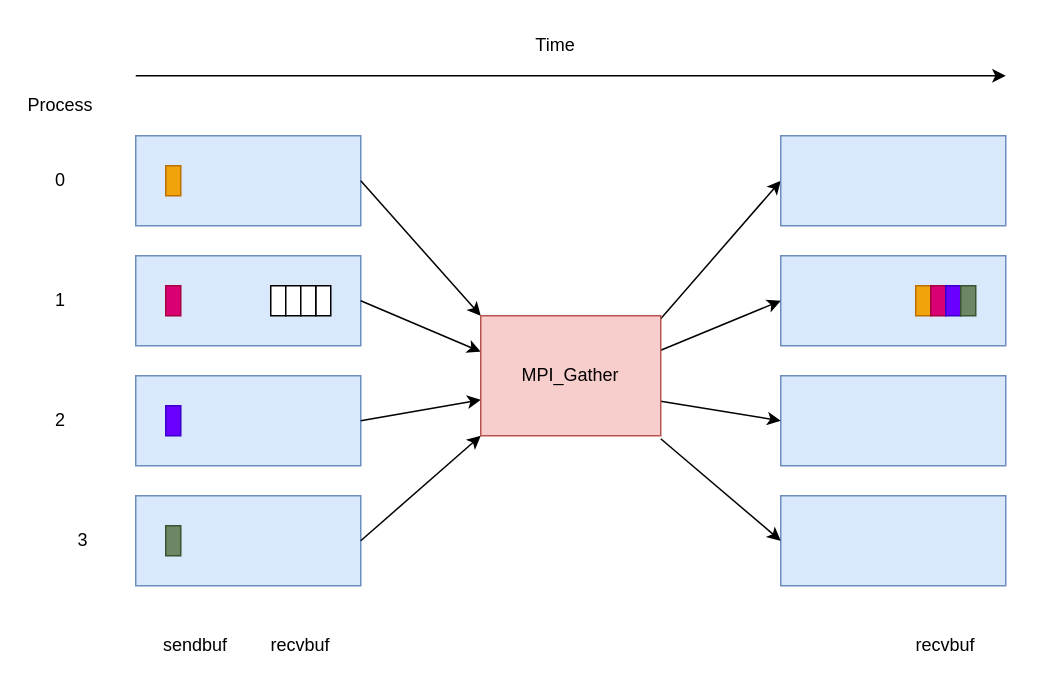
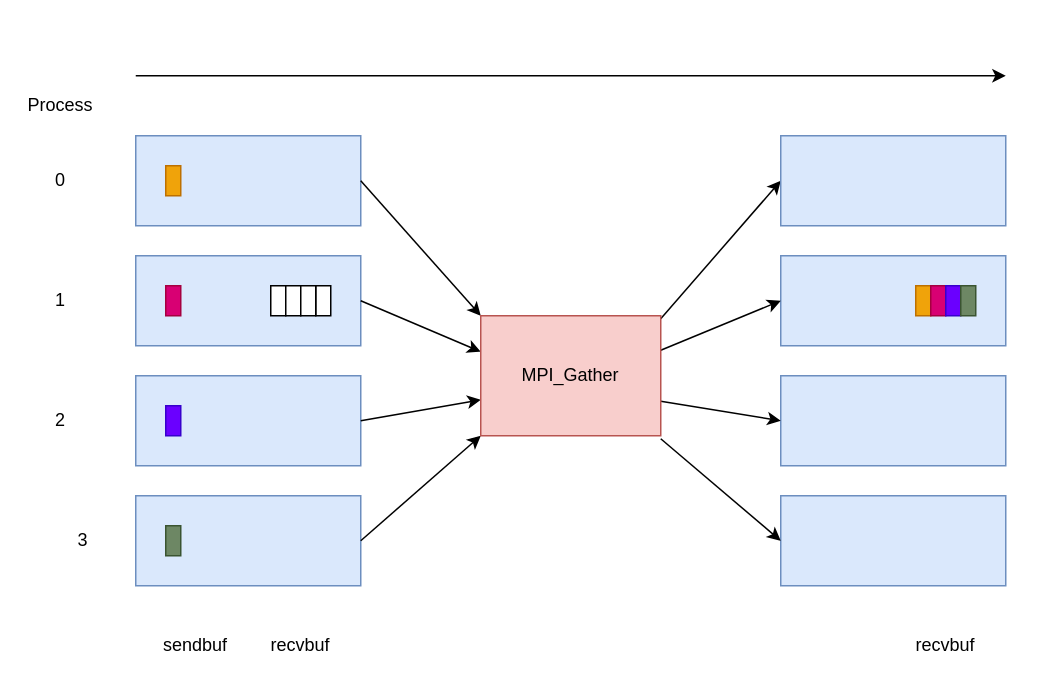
- <mxCell id="7" value="Time" style="text;html=1;strokeColor=none;fillColor=none;align=center;verticalAlign=middle;whiteSpace=wrap;rounded=0;" parent="1" vertex="1"><mxGeometry x="350" y="20" width="40" height="20" as="geometry" /></mxCell>
